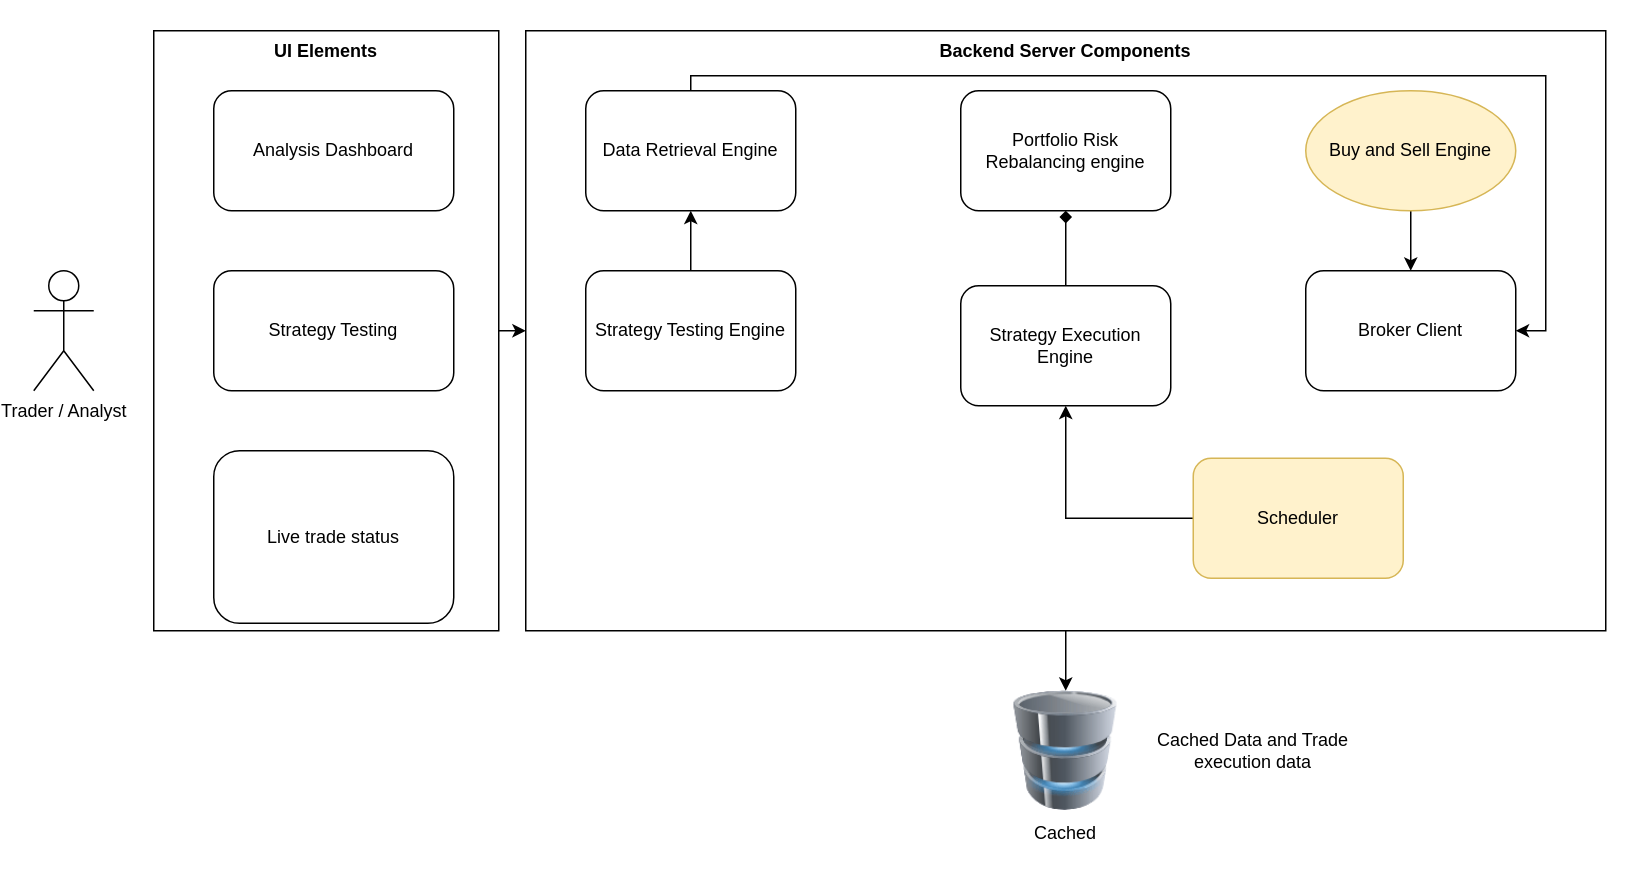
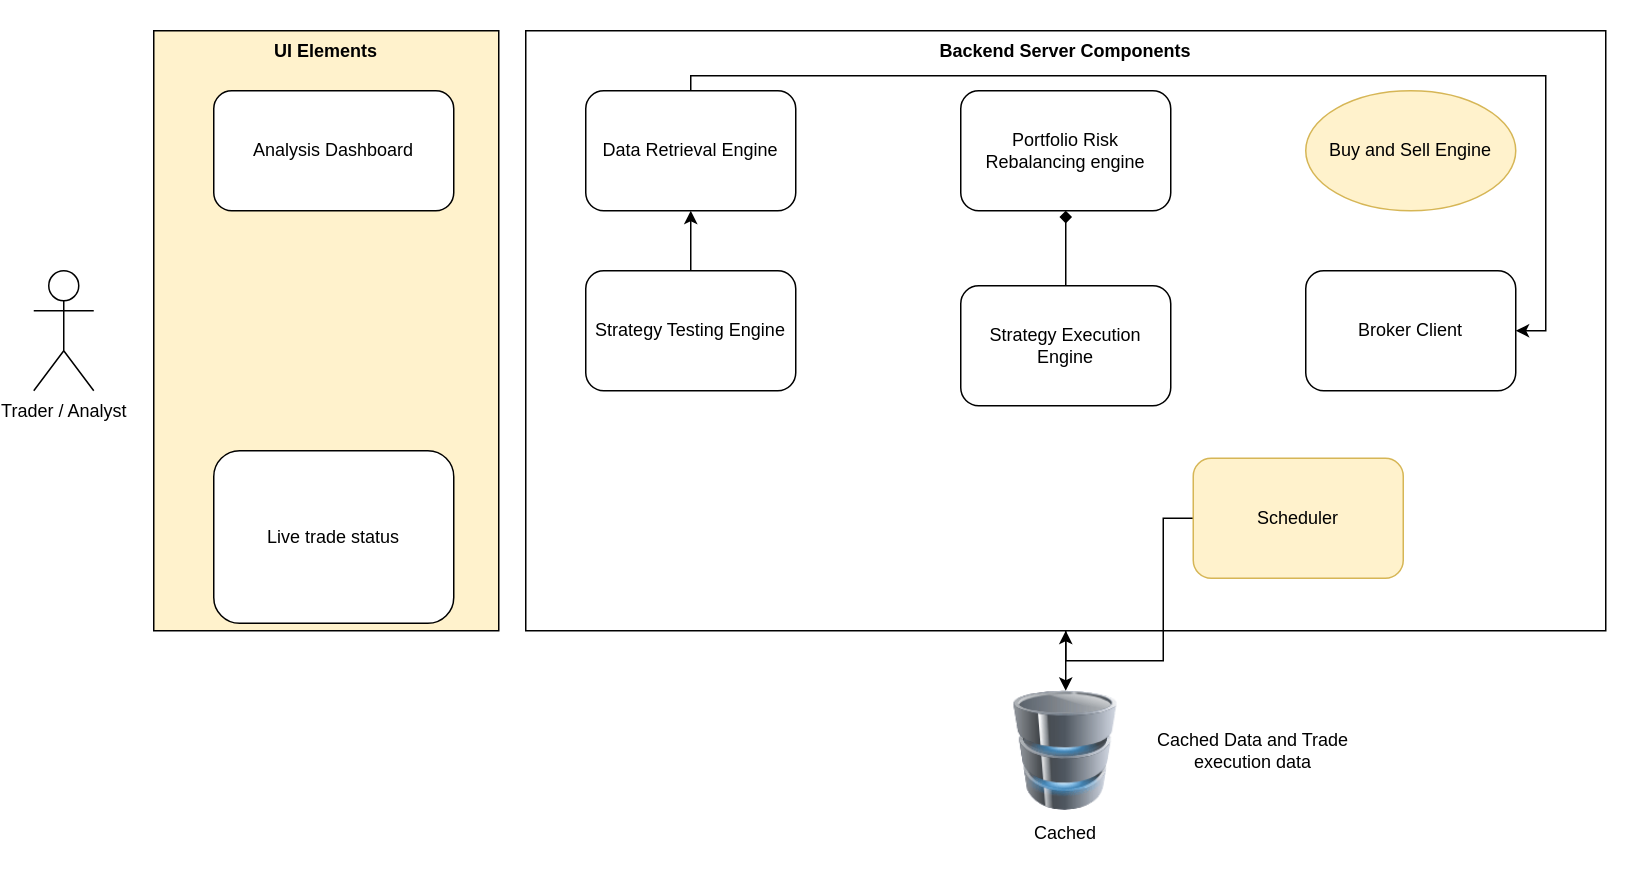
- <mxCell id="3" value="UI Elements" style="rounded=0;whiteSpace=wrap;html=1;verticalAlign=top;align=center;fontStyle=1" parent="1" vertex="1"><mxGeometry x="100" y="20" width="230" height="400" as="geometry" /></mxCell>
+ <mxCell id="3" value="UI Elements" style="rounded=0;whiteSpace=wrap;html=1;verticalAlign=top;align=center;fontStyle=1;fillColor=#fff2cc;" parent="1" vertex="1"><mxGeometry x="100" y="20" width="230" height="400" as="geometry" /></mxCell>
- <mxCell id="17" style="edgeStyle=orthogonalEdgeStyle;rounded=0;orthogonalLoop=1;jettySize=auto;html=1;exitX=0.5;exitY=1;exitDx=0;exitDy=0;entryX=0.5;entryY=0;entryDx=0;entryDy=0;" edge="1" parent="1" source="18" target="10"><mxGeometry relative="1" as="geometry" /></mxCell>
- <mxCell id="8" value="Strategy Testing" style="rounded=1;whiteSpace=wrap;html=1;" parent="1" vertex="1"><mxGeometry x="140" y="180" width="160" height="80" as="geometry" /></mxCell>
- <mxCell id="2" style="edgeStyle=orthogonalEdgeStyle;rounded=0;orthogonalLoop=1;jettySize=auto;html=1;exitX=1;exitY=0.5;exitDx=0;exitDy=0;entryX=0;entryY=0.5;entryDx=0;entryDy=0;" edge="1" parent="1" source="3" target="5"><mxGeometry relative="1" as="geometry"><mxPoint x="340" y="220" as="targetPoint" /></mxGeometry></mxCell>
- <mxCell id="19" style="edgeStyle=orthogonalEdgeStyle;rounded=0;orthogonalLoop=1;jettySize=auto;html=1;exitX=0;exitY=0.5;exitDx=0;exitDy=0;entryX=0.5;entryY=1;entryDx=0;entryDy=0;" edge="1" parent="1" source="20" target="23"><mxGeometry relative="1" as="geometry" /></mxCell>
+ <mxCell id="19" style="edgeStyle=orthogonalEdgeStyle;rounded=0;orthogonalLoop=1;jettySize=auto;html=1;exitX=0;exitY=0.5;exitDx=0;exitDy=0;" edge="1" parent="1" source="20" target="5"><mxGeometry relative="1" as="geometry" /></mxCell>
